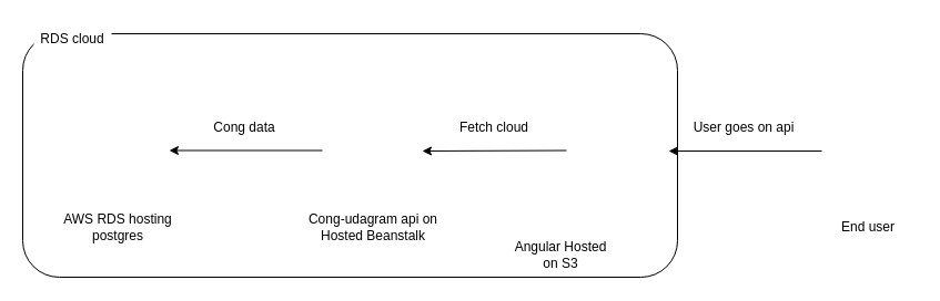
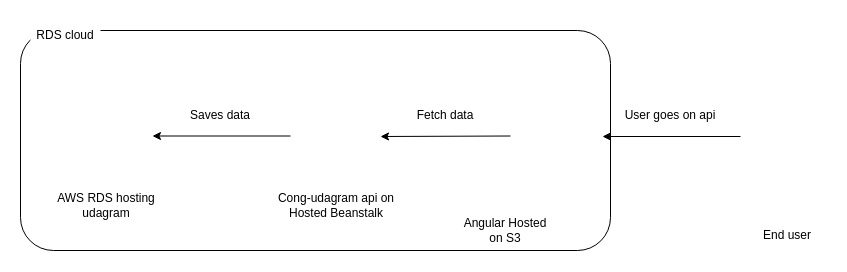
- <mxCell id="11" value="Cong data" style="text;html=1;strokeColor=none;fillColor=none;align=center;verticalAlign=middle;whiteSpace=wrap;rounded=0;" vertex="1" parent="1"><mxGeometry x="150" y="100" width="140" height="30" as="geometry" /></mxCell>
+ <mxCell id="11" value="Saves data" style="text;html=1;strokeColor=none;fillColor=none;align=center;verticalAlign=middle;whiteSpace=wrap;rounded=0;" vertex="1" parent="1"><mxGeometry x="150" y="100" width="140" height="30" as="geometry" /></mxCell>
- <mxCell id="10" value="Fetch cloud" style="text;html=1;strokeColor=none;fillColor=none;align=center;verticalAlign=middle;whiteSpace=wrap;rounded=0;" vertex="1" parent="1"><mxGeometry x="380" y="100" width="130" height="30" as="geometry" /></mxCell>
+ <mxCell id="10" value="Fetch data" style="text;html=1;strokeColor=none;fillColor=none;align=center;verticalAlign=middle;whiteSpace=wrap;rounded=0;" vertex="1" parent="1"><mxGeometry x="380" y="100" width="130" height="30" as="geometry" /></mxCell>
- <mxCell id="15" value="AWS RDS hosting postgres" style="text;html=1;strokeColor=none;fillColor=none;align=center;verticalAlign=middle;whiteSpace=wrap;rounded=0;" vertex="1" parent="1"><mxGeometry x="54" y="190" width="104" height="30" as="geometry" /></mxCell>
+ <mxCell id="15" value="AWS RDS hosting udagram" style="text;html=1;strokeColor=none;fillColor=none;align=center;verticalAlign=middle;whiteSpace=wrap;rounded=0;" vertex="1" parent="1"><mxGeometry x="54" y="190" width="104" height="30" as="geometry" /></mxCell>
- <mxCell id="12" value="End user" style="text;html=1;strokeColor=none;fillColor=none;align=center;verticalAlign=middle;whiteSpace=wrap;rounded=0;" vertex="1" parent="1"><mxGeometry x="752.22" y="190" width="60" height="30" as="geometry" /></mxCell>
+ <mxCell id="12" value="End user" style="text;html=1;strokeColor=none;fillColor=none;align=center;verticalAlign=middle;whiteSpace=wrap;rounded=0;" vertex="1" parent="1"><mxGeometry x="757.22" y="220" width="60" height="30" as="geometry" /></mxCell>
